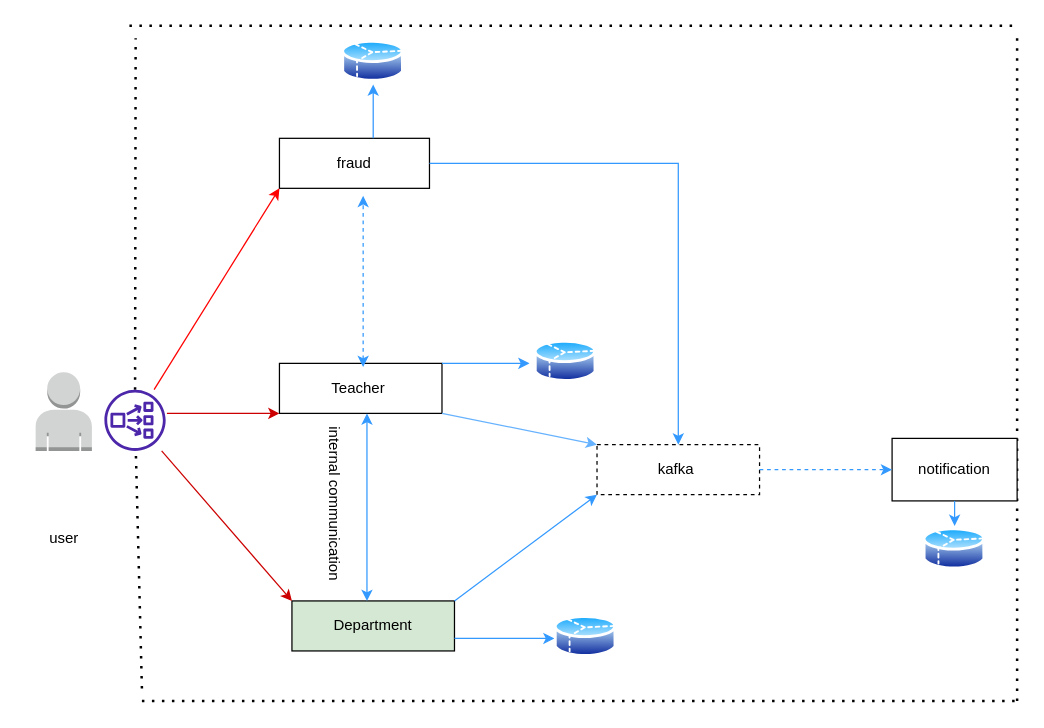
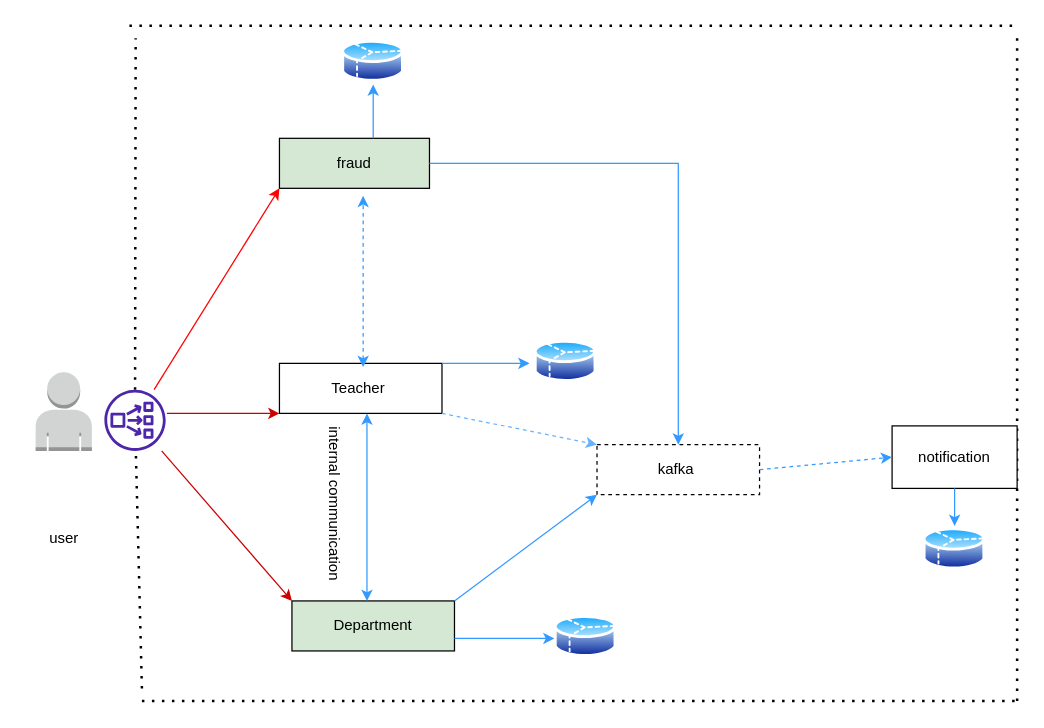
- <mxCell id="8" value="fraud" style="rounded=0;whiteSpace=wrap;html=1;" vertex="1" parent="1"><mxGeometry x="223" y="110" width="120" height="40" as="geometry" /></mxCell>
+ <mxCell id="8" value="fraud" style="rounded=0;whiteSpace=wrap;html=1;fillColor=#d5e8d4;" vertex="1" parent="1"><mxGeometry x="223" y="110" width="120" height="40" as="geometry" /></mxCell>
- <mxCell id="10" value="" style="endArrow=classic;html=1;rounded=0;exitX=1;exitY=1;exitDx=0;exitDy=0;strokeColor=#66B2FF;entryX=0;entryY=0;entryDx=0;entryDy=0;" edge="1" parent="1" source="6" target="12"><mxGeometry width="50" height="50" relative="1" as="geometry"><mxPoint x="403" y="410" as="sourcePoint" /><mxPoint x="493" y="320" as="targetPoint" /></mxGeometry></mxCell>
+ <mxCell id="10" value="" style="endArrow=classic;html=1;rounded=0;exitX=1;exitY=1;exitDx=0;exitDy=0;strokeColor=#66B2FF;entryX=0;entryY=0;entryDx=0;entryDy=0;dashed=1;" edge="1" parent="1" source="6" target="12"><mxGeometry width="50" height="50" relative="1" as="geometry"><mxPoint x="403" y="410" as="sourcePoint" /><mxPoint x="493" y="320" as="targetPoint" /></mxGeometry></mxCell>
- <mxCell id="13" value="notification" style="rounded=0;whiteSpace=wrap;html=1;" vertex="1" parent="1"><mxGeometry x="713" y="350" width="100" height="50" as="geometry" /></mxCell>
+ <mxCell id="13" value="notification" style="rounded=0;whiteSpace=wrap;html=1;" vertex="1" parent="1"><mxGeometry x="713" y="340" width="100" height="50" as="geometry" /></mxCell>
